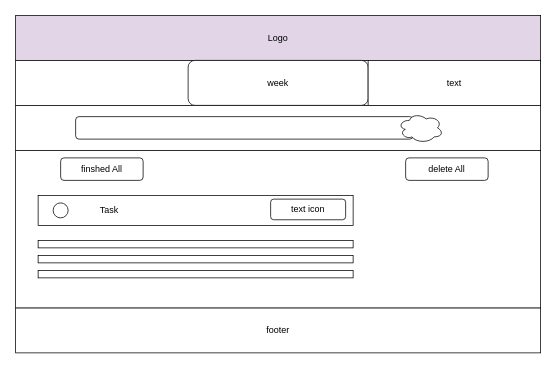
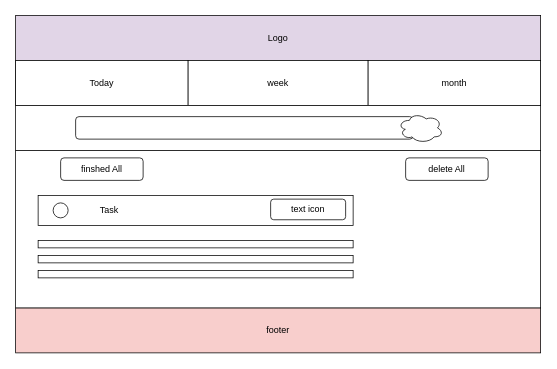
+ <mxCell id="5" value="Today" style="rounded=0;whiteSpace=wrap;html=1;" vertex="1" parent="1"><mxGeometry x="20" y="80" width="230" height="60" as="geometry" /></mxCell>
- <mxCell id="6" value="week" style="whiteSpace=wrap;html=1;rounded=1;" vertex="1" parent="1"><mxGeometry x="250" y="80" width="240" height="60" as="geometry" /></mxCell>
+ <mxCell id="6" value="week" style="rounded=0;whiteSpace=wrap;html=1;" vertex="1" parent="1"><mxGeometry x="250" y="80" width="240" height="60" as="geometry" /></mxCell>
- <mxCell id="7" value="text" style="rounded=0;whiteSpace=wrap;html=1;" vertex="1" parent="1"><mxGeometry x="490" y="80" width="230" height="60" as="geometry" /></mxCell>
+ <mxCell id="7" value="month" style="rounded=0;whiteSpace=wrap;html=1;" vertex="1" parent="1"><mxGeometry x="490" y="80" width="230" height="60" as="geometry" /></mxCell>
- <mxCell id="4" value="footer" style="rounded=0;whiteSpace=wrap;html=1;" vertex="1" parent="1"><mxGeometry x="20" y="410" width="700" height="60" as="geometry" /></mxCell>
+ <mxCell id="4" value="footer" style="rounded=0;whiteSpace=wrap;html=1;fillColor=#f8cecc;" vertex="1" parent="1"><mxGeometry x="20" y="410" width="700" height="60" as="geometry" /></mxCell>
